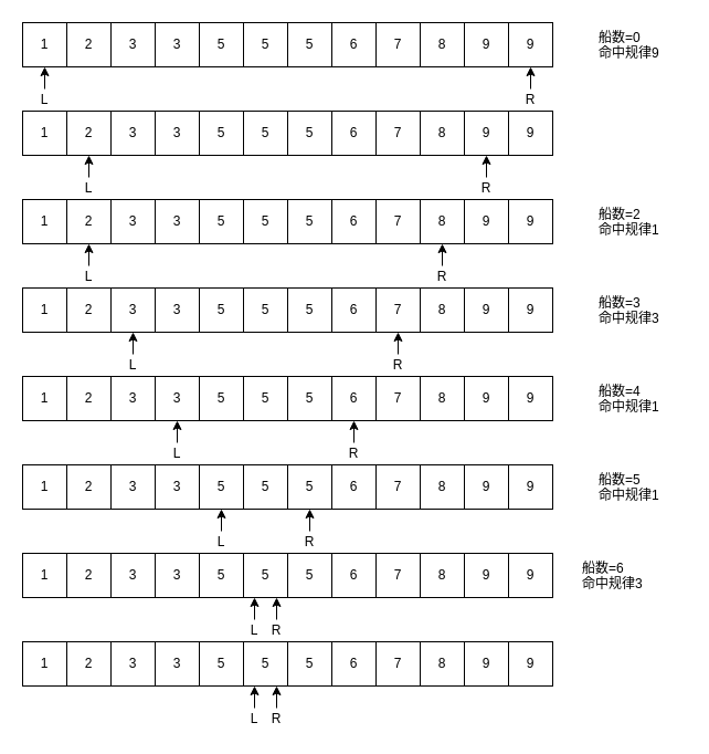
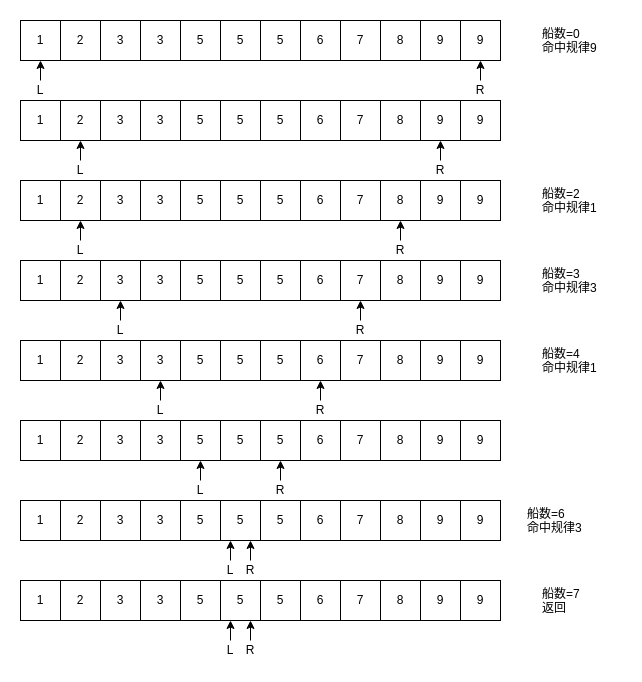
- <mxCell id="102" value="船数=5&lt;br&gt;命中规律1" style="text;html=1;strokeColor=none;fillColor=none;align=left;verticalAlign=top;whiteSpace=wrap;rounded=0;" vertex="1" parent="1"><mxGeometry x="540" y="420" width="80" height="40" as="geometry" /></mxCell>
+ <mxCell id="136" value="船数=7&lt;br&gt;返回" style="text;html=1;strokeColor=none;fillColor=none;align=left;verticalAlign=top;whiteSpace=wrap;rounded=0;" vertex="1" parent="1"><mxGeometry x="540" y="580" width="80" height="40" as="geometry" /></mxCell>
